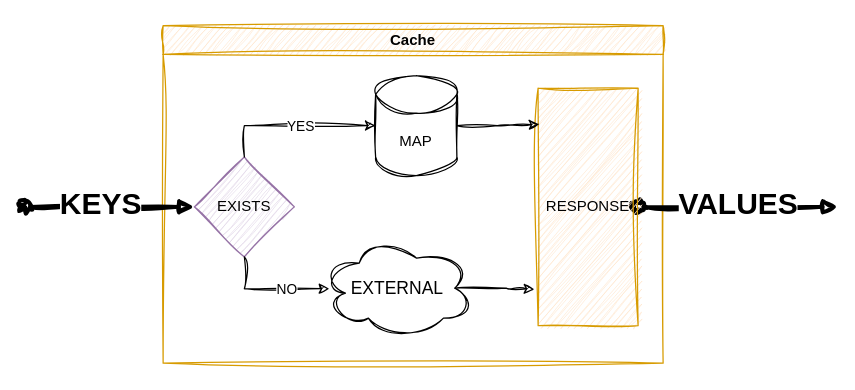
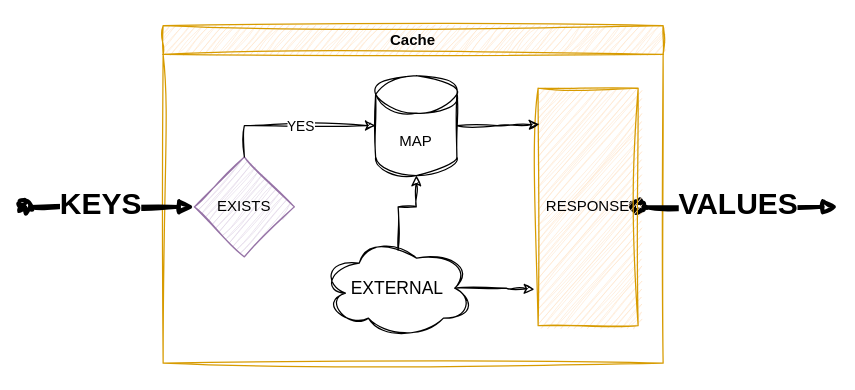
+ <mxCell id="14" style="edgeStyle=orthogonalEdgeStyle;rounded=0;orthogonalLoop=1;jettySize=auto;html=1;entryX=0.5;entryY=1;entryDx=0;entryDy=0;entryPerimeter=0;exitX=0.504;exitY=0.119;exitDx=0;exitDy=0;exitPerimeter=0;sketch=1;curveFitting=1;jiggle=2;" edge="1" parent="2" source="4" target="6"><mxGeometry relative="1" as="geometry" /></mxCell>
- <mxCell id="9" style="edgeStyle=orthogonalEdgeStyle;rounded=0;orthogonalLoop=1;jettySize=auto;html=1;exitX=0.5;exitY=1;exitDx=0;exitDy=0;entryX=0.055;entryY=0.506;entryDx=0;entryDy=0;entryPerimeter=0;sketch=1;curveFitting=1;jiggle=2;" edge="1" parent="2" source="5" target="4"><mxGeometry relative="1" as="geometry"><mxPoint x="120" y="210" as="targetPoint" /><Array as="points"><mxPoint x="65" y="211" /></Array></mxGeometry></mxCell>
- <mxCell id="10" value="NO" style="edgeLabel;html=1;align=center;verticalAlign=middle;resizable=0;points=[];" vertex="1" connectable="0" parent="9"><mxGeometry x="0.262" relative="1" as="geometry"><mxPoint as="offset" /></mxGeometry></mxCell>
